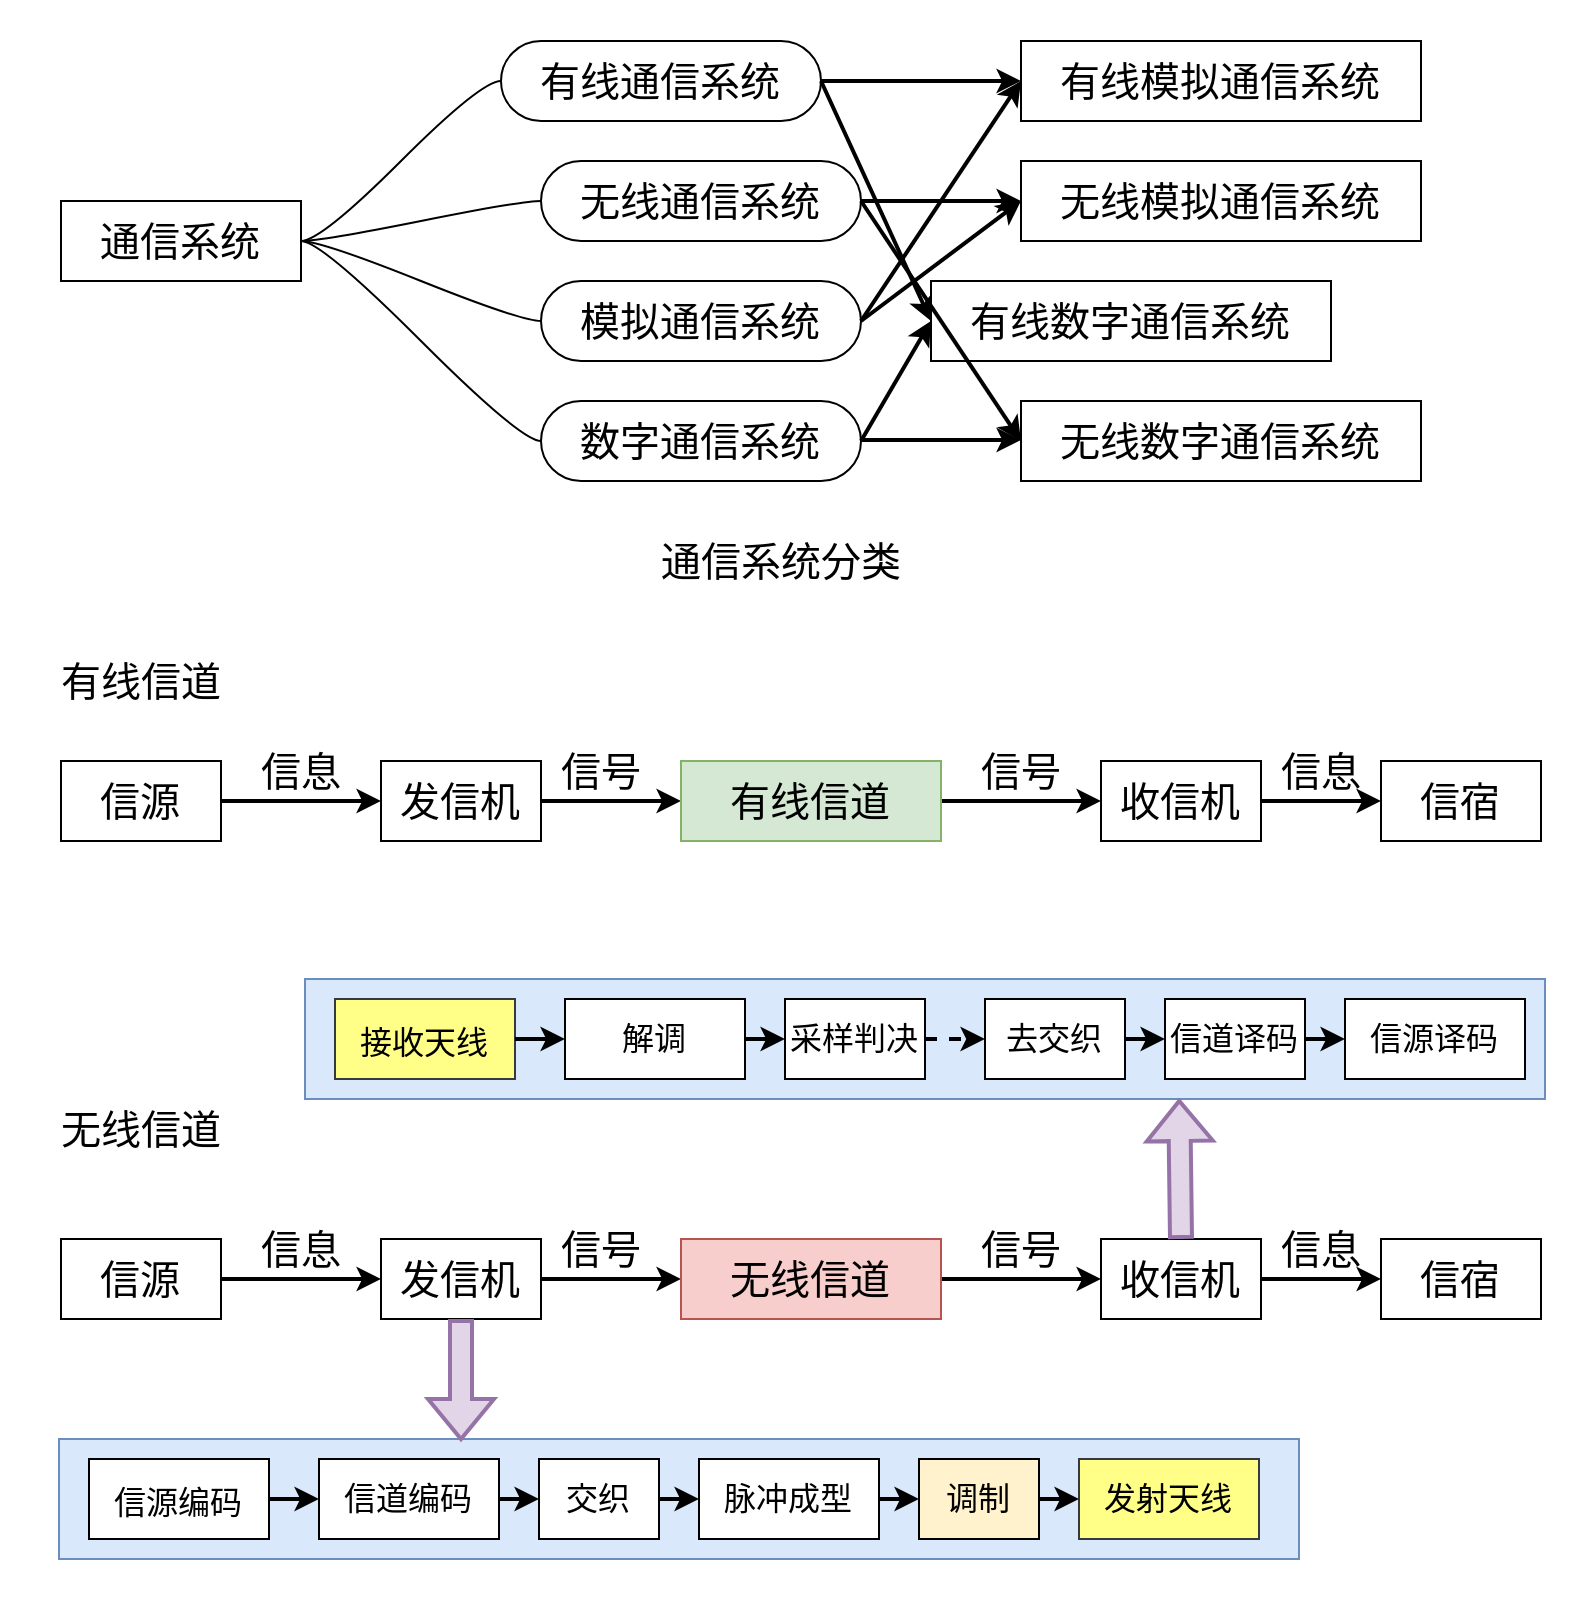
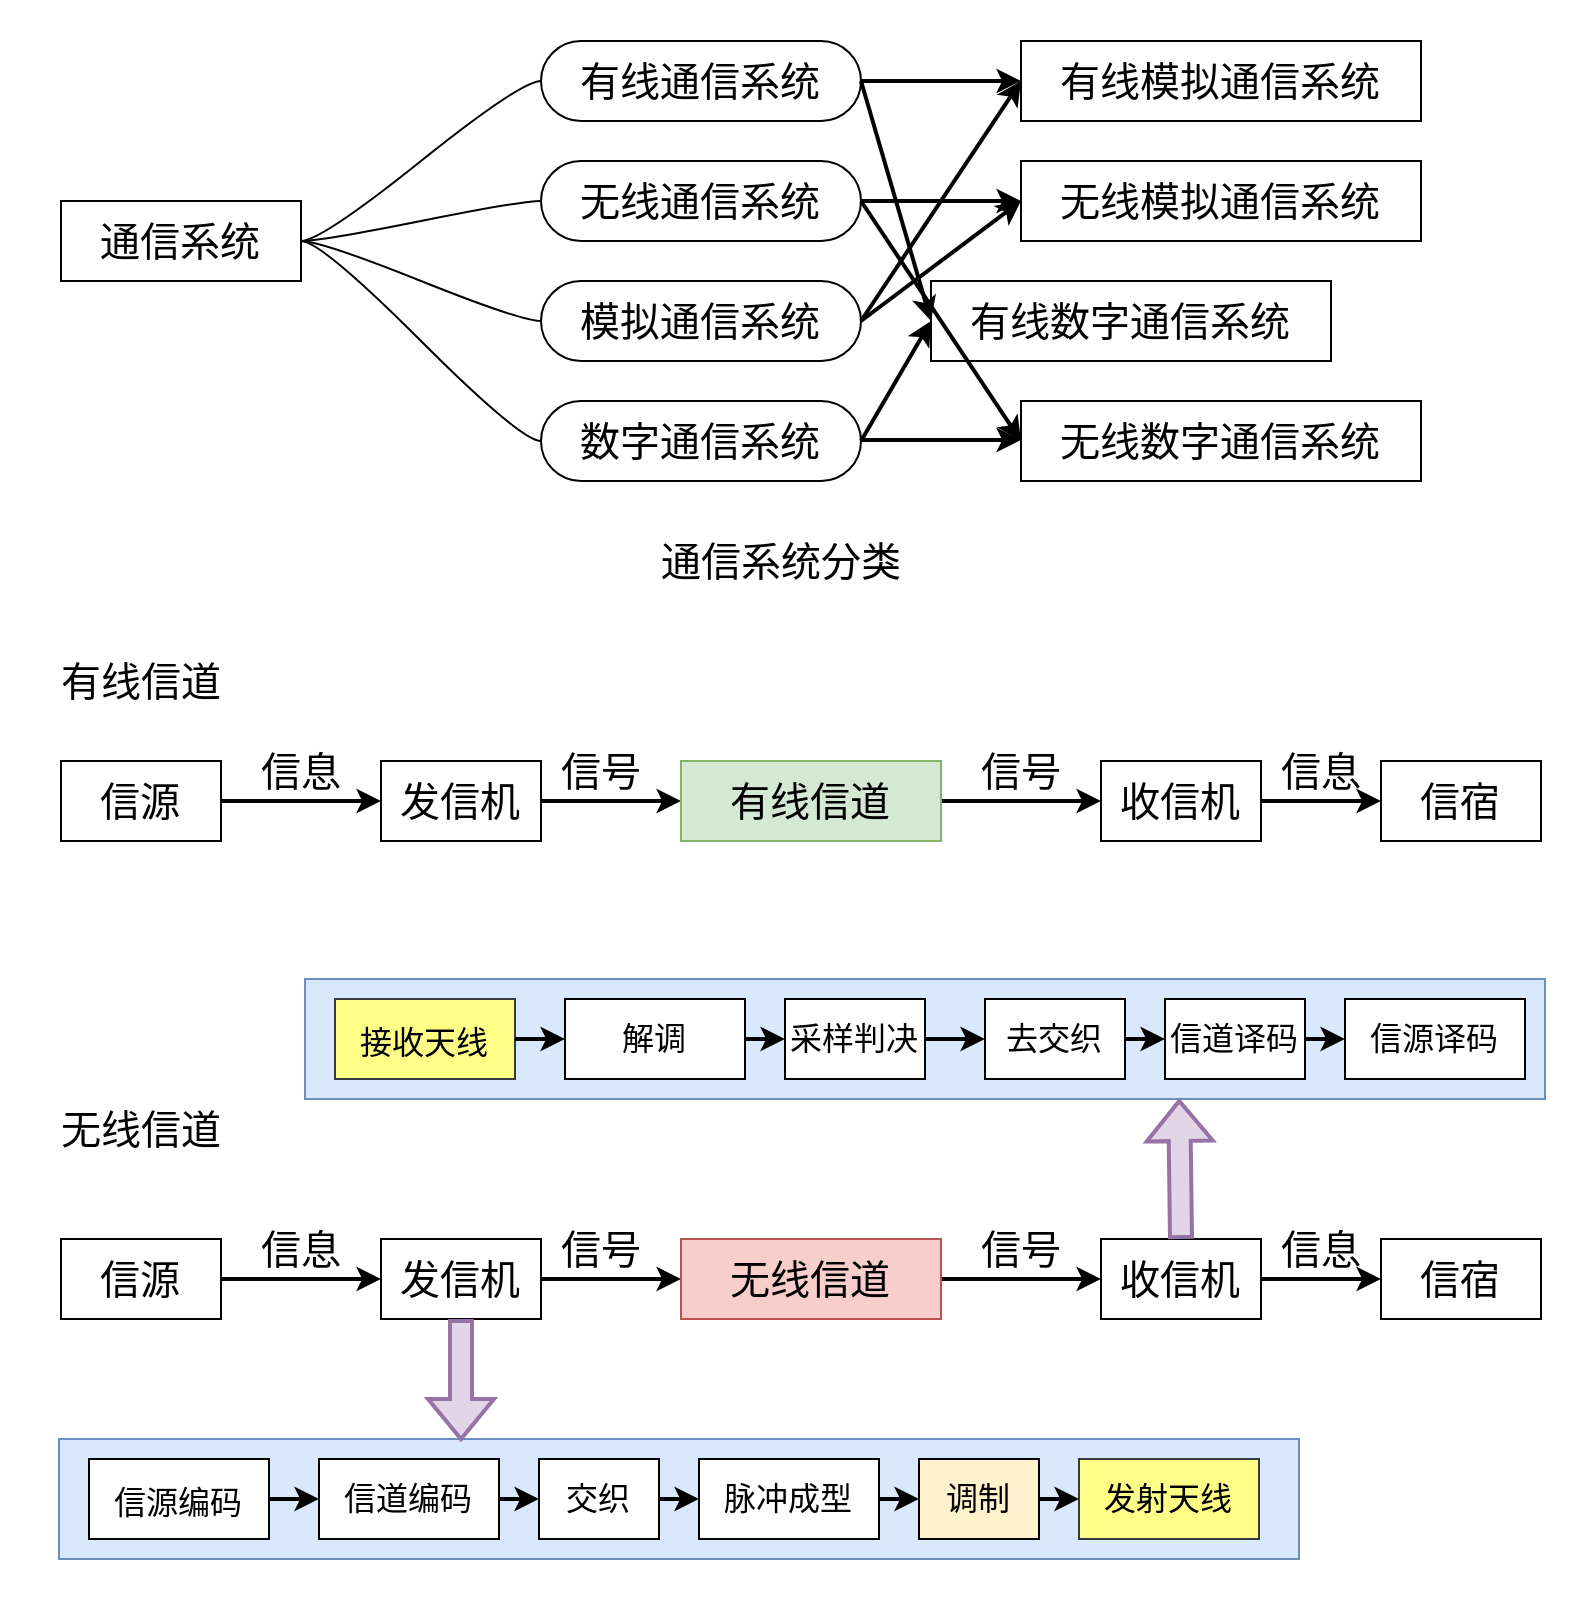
- <mxCell id="3" value="有线通信系统" style="whiteSpace=wrap;html=1;rounded=1;arcSize=50;align=center;verticalAlign=middle;strokeWidth=1;autosize=1;spacing=4;treeFolding=1;treeMoving=1;newEdgeStyle={&quot;edgeStyle&quot;:&quot;entityRelationEdgeStyle&quot;,&quot;startArrow&quot;:&quot;none&quot;,&quot;endArrow&quot;:&quot;none&quot;,&quot;segment&quot;:10,&quot;curved&quot;:1};fontSize=20;" parent="1" vertex="1"><mxGeometry x="250" y="20" width="160" height="40" as="geometry" /></mxCell>
+ <mxCell id="3" value="有线通信系统" style="whiteSpace=wrap;html=1;rounded=1;arcSize=50;align=center;verticalAlign=middle;strokeWidth=1;autosize=1;spacing=4;treeFolding=1;treeMoving=1;newEdgeStyle={&quot;edgeStyle&quot;:&quot;entityRelationEdgeStyle&quot;,&quot;startArrow&quot;:&quot;none&quot;,&quot;endArrow&quot;:&quot;none&quot;,&quot;segment&quot;:10,&quot;curved&quot;:1};fontSize=20;" parent="1" vertex="1"><mxGeometry x="270" y="20" width="160" height="40" as="geometry" /></mxCell>
- <mxCell id="74" style="edgeStyle=orthogonalEdgeStyle;rounded=0;orthogonalLoop=1;jettySize=auto;html=1;exitX=1;exitY=0.5;exitDx=0;exitDy=0;entryX=0;entryY=0.5;entryDx=0;entryDy=0;fontSize=16;strokeWidth=2;dashed=1;" parent="66" source="71" target="73" edge="1"><mxGeometry relative="1" as="geometry" /></mxCell>
+ <mxCell id="74" style="edgeStyle=orthogonalEdgeStyle;rounded=0;orthogonalLoop=1;jettySize=auto;html=1;exitX=1;exitY=0.5;exitDx=0;exitDy=0;entryX=0;entryY=0.5;entryDx=0;entryDy=0;fontSize=16;strokeWidth=2;" parent="66" source="71" target="73" edge="1"><mxGeometry relative="1" as="geometry" /></mxCell>
